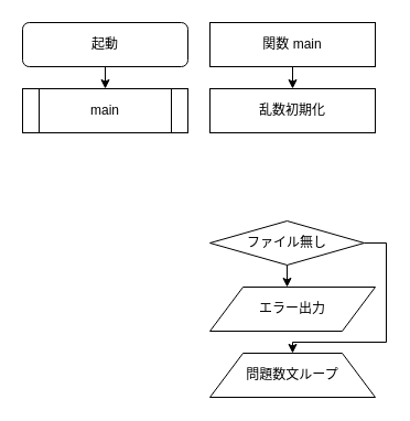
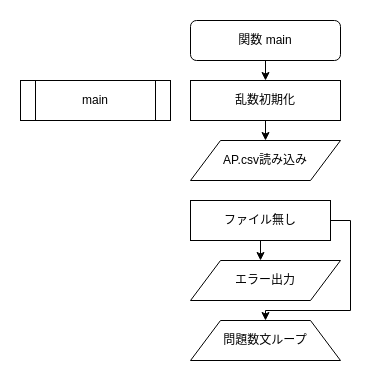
- <mxCell id="3" value="起動" style="rounded=1;whiteSpace=wrap;html=1;" vertex="1" parent="1"><mxGeometry width="150" height="40" as="geometry" x="20" y="20" /></mxCell>
- <mxCell id="6" value="関数 main" style="whiteSpace=wrap;html=1;rounded=0;" vertex="1" parent="1"><mxGeometry x="190" width="150" height="40" as="geometry" y="20" /></mxCell>
+ <mxCell id="6" value="関数 main" style="rounded=1;whiteSpace=wrap;html=1;" vertex="1" parent="1"><mxGeometry x="190" width="150" height="40" as="geometry" y="20" /></mxCell>
- <mxCell id="2" style="edgeStyle=orthogonalEdgeStyle;rounded=0;orthogonalLoop=1;jettySize=auto;html=1;exitX=0.5;exitY=1;exitDx=0;exitDy=0;entryX=0.5;entryY=0;entryDx=0;entryDy=0;" edge="1" parent="1" source="3" target="4"><mxGeometry relative="1" as="geometry" /></mxCell>
+ <mxCell id="7" style="edgeStyle=orthogonalEdgeStyle;rounded=0;orthogonalLoop=1;jettySize=auto;html=1;exitX=0.5;exitY=1;exitDx=0;exitDy=0;entryX=0.5;entryY=0;entryDx=0;entryDy=0;" edge="1" parent="1" source="8" target="9"><mxGeometry relative="1" as="geometry" /></mxCell>
+ <mxCell id="9" value="AP.csv読み込み" style="shape=parallelogram;perimeter=parallelogramPerimeter;whiteSpace=wrap;html=1;" vertex="1" parent="1"><mxGeometry x="190" y="140" width="150" height="40" as="geometry" /></mxCell>
- <mxCell id="12" value="ファイル無し" style="rhombus;whiteSpace=wrap;html=1;" vertex="1" parent="1"><mxGeometry x="190" y="200" width="140" height="40" as="geometry" /></mxCell>
+ <mxCell id="12" value="ファイル無し" style="whiteSpace=wrap;html=1;rounded=0;" vertex="1" parent="1"><mxGeometry x="190" y="200" width="140" height="40" as="geometry" /></mxCell>
